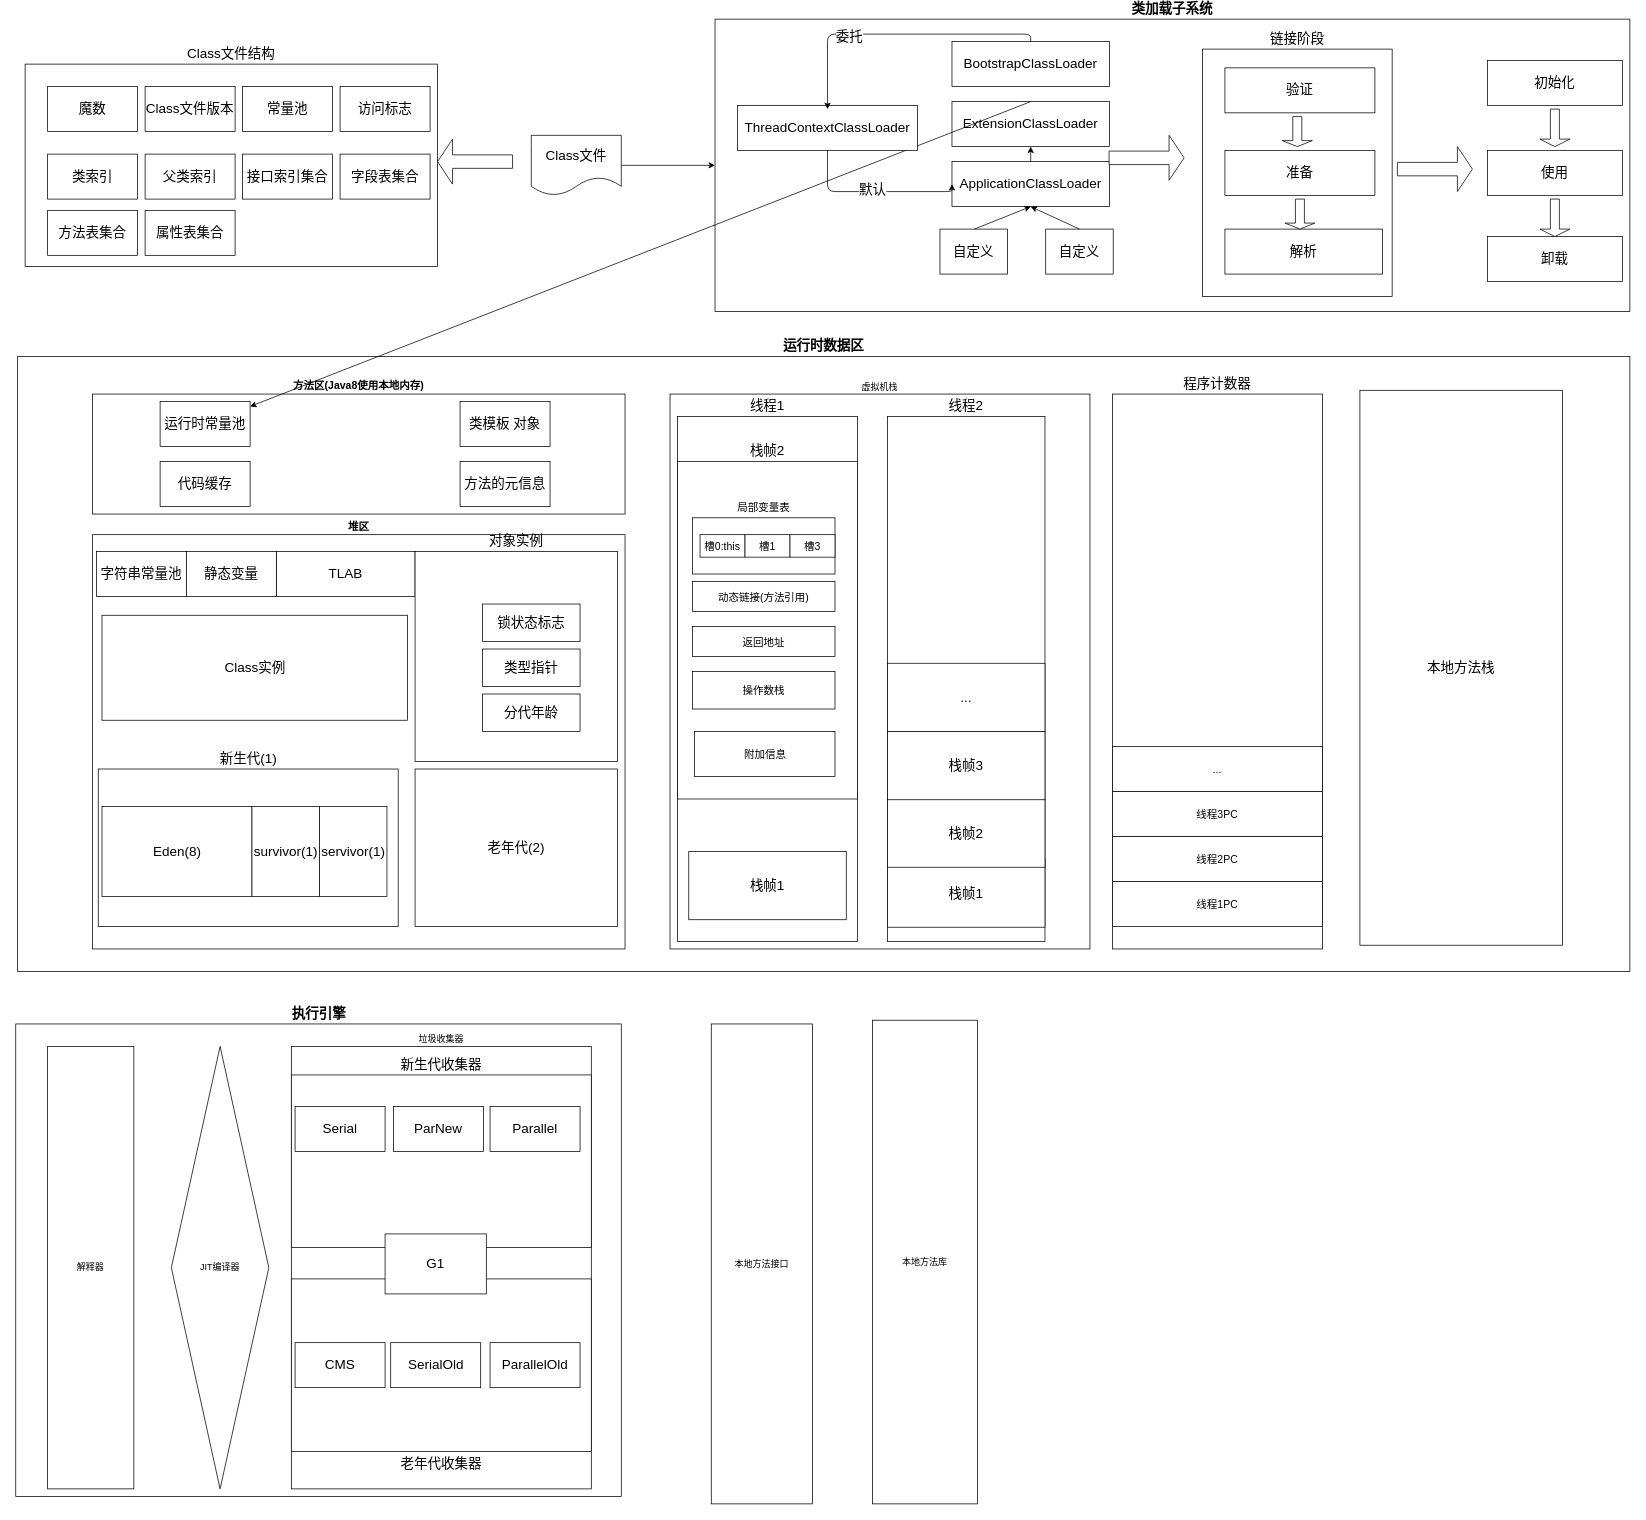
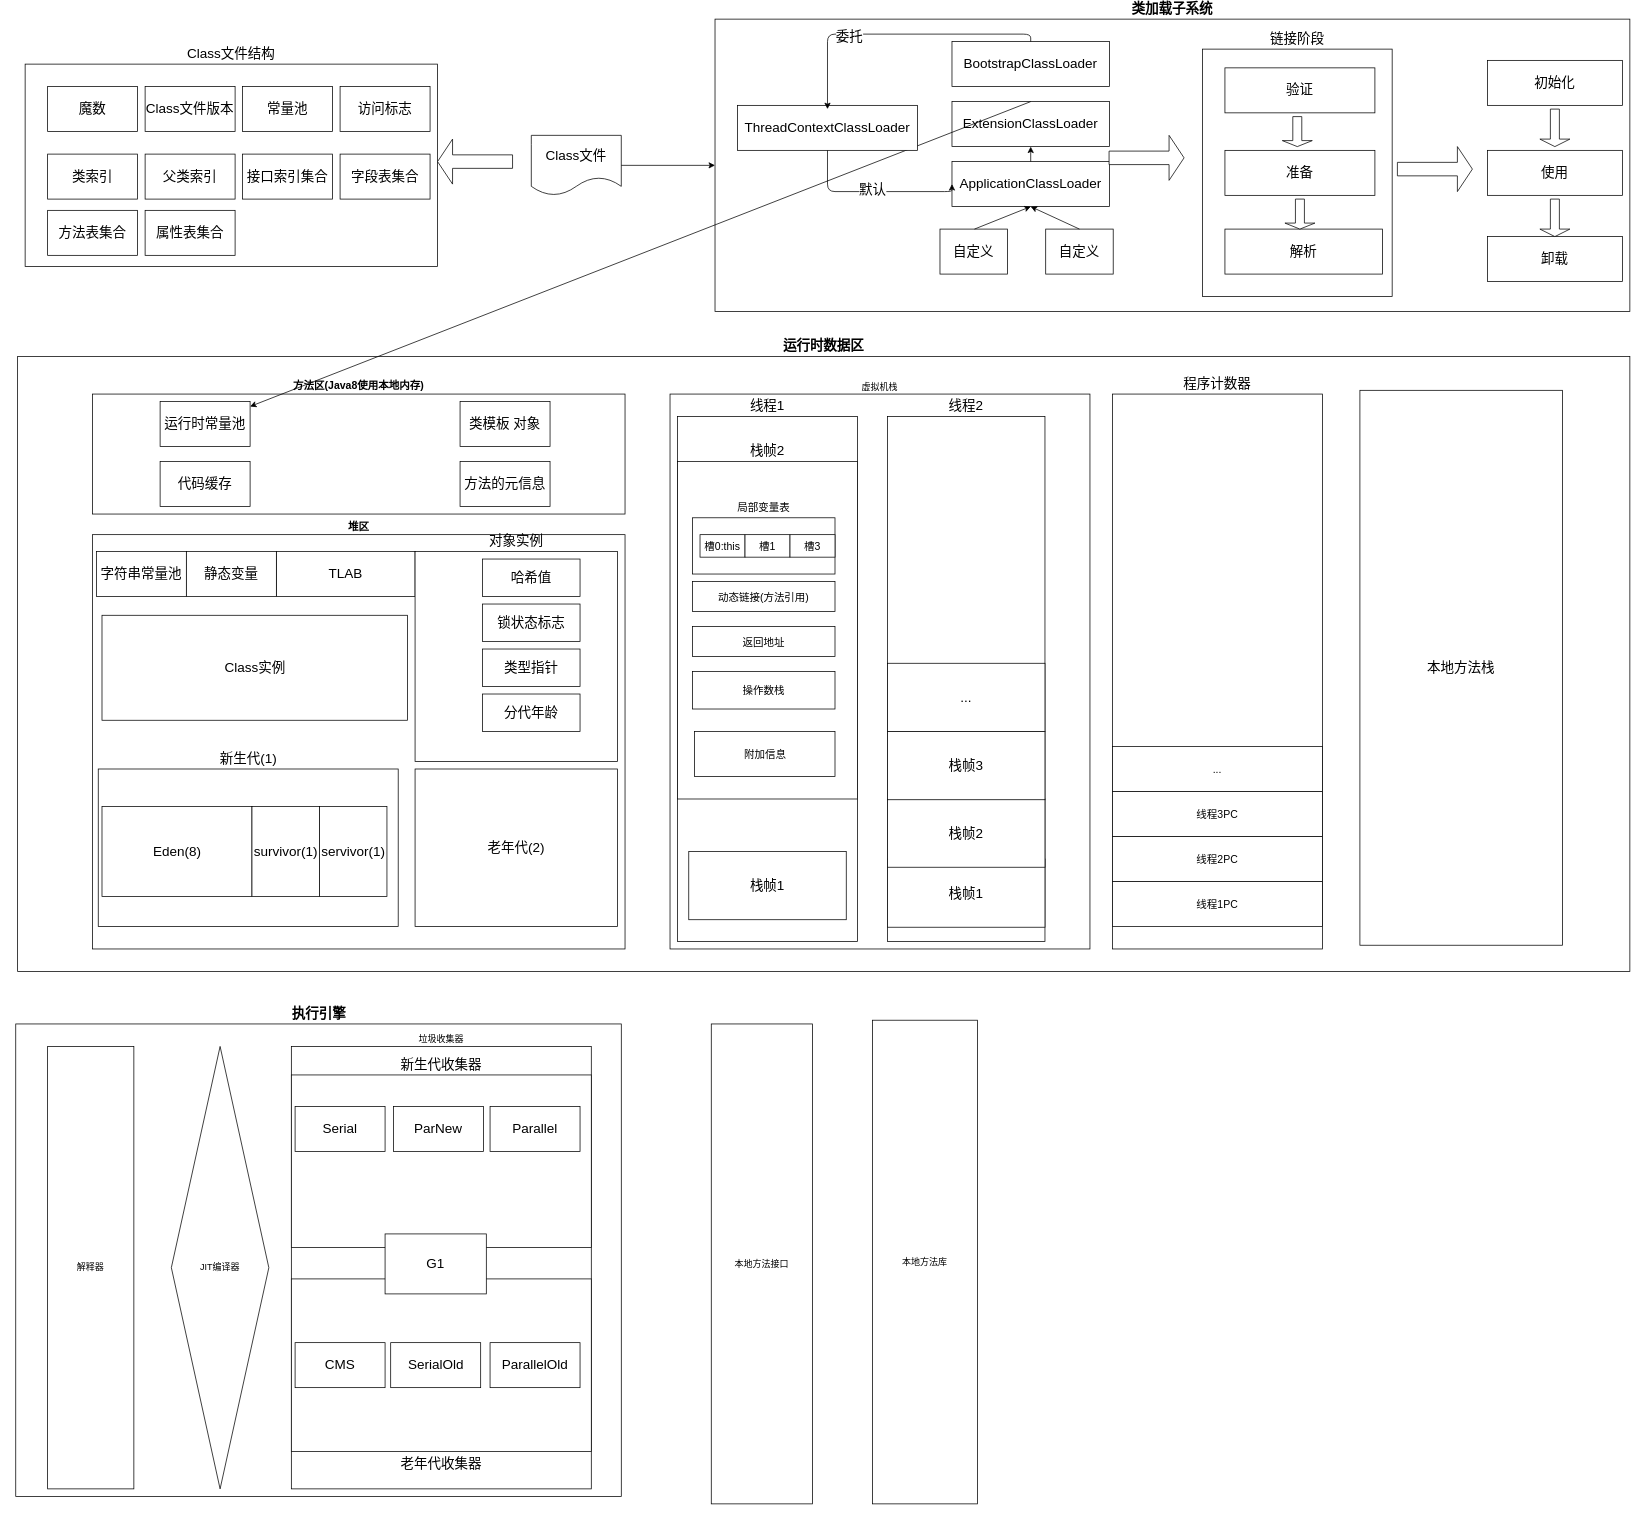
+ <mxCell id="70" value="哈希值" style="rounded=0;whiteSpace=wrap;html=1;fontSize=18;" vertex="1" parent="1"><mxGeometry x="643" y="740" width="130" height="50" as="geometry" /></mxCell>
